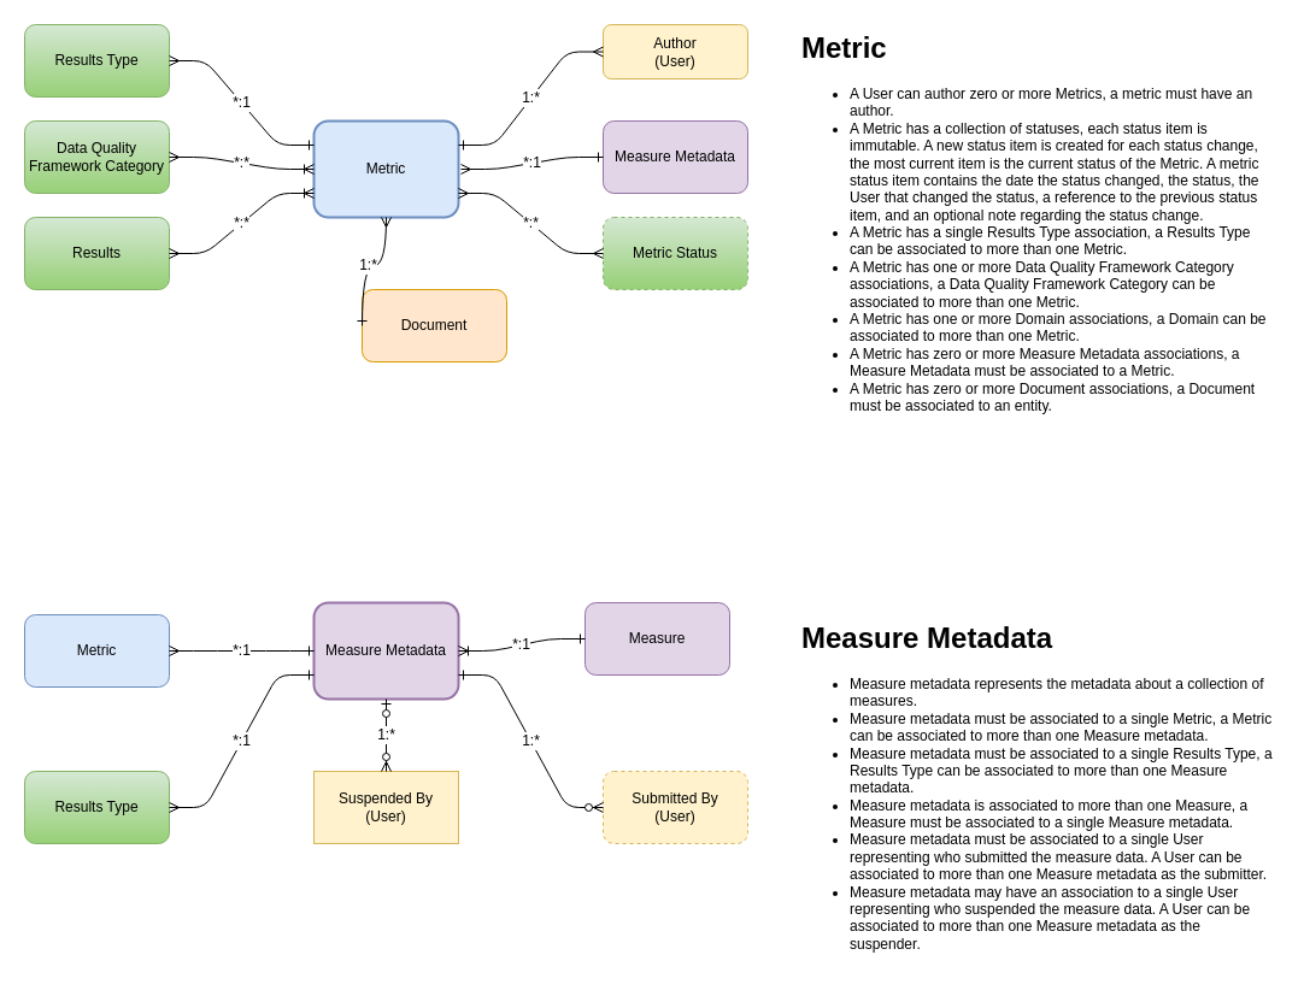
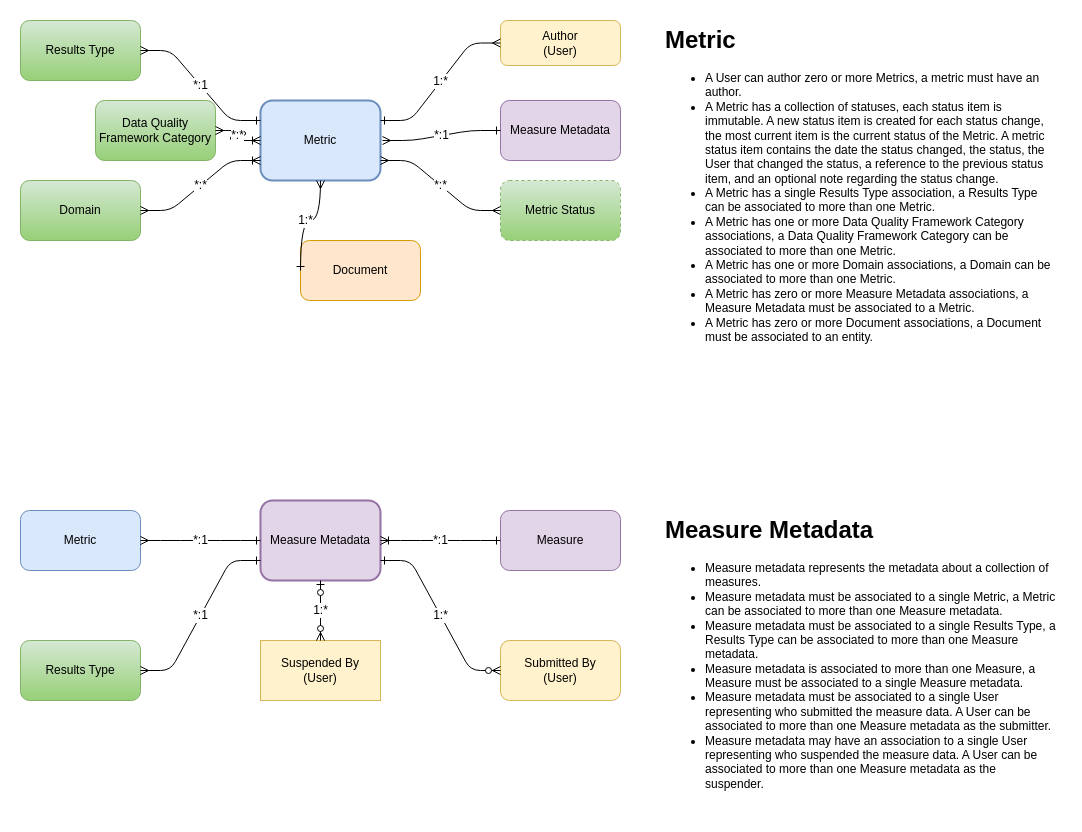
- <mxCell id="4" value="Data Quality Framework Category" style="rounded=1;whiteSpace=wrap;html=1;gradientColor=#97d077;fillColor=#d5e8d4;strokeColor=#82b366;" parent="1" vertex="1"><mxGeometry x="20" y="100" width="120" height="60" as="geometry" /></mxCell>
+ <mxCell id="4" value="Data Quality Framework Category" style="rounded=1;whiteSpace=wrap;html=1;gradientColor=#97d077;fillColor=#d5e8d4;strokeColor=#82b366;" parent="1" vertex="1"><mxGeometry x="95" y="100" width="120" height="60" as="geometry" /></mxCell>
- <mxCell id="5" value="Results" style="rounded=1;whiteSpace=wrap;html=1;gradientColor=#97d077;fillColor=#d5e8d4;strokeColor=#82b366;" parent="1" vertex="1"><mxGeometry x="20" y="180" width="120" height="60" as="geometry" /></mxCell>
+ <mxCell id="5" value="Domain" style="rounded=1;whiteSpace=wrap;html=1;gradientColor=#97d077;fillColor=#d5e8d4;strokeColor=#82b366;" parent="1" vertex="1"><mxGeometry x="20" y="180" width="120" height="60" as="geometry" /></mxCell>
- <mxCell id="18" value="Measure" style="rounded=1;whiteSpace=wrap;html=1;fillColor=#e1d5e7;strokeColor=#9673a6;" parent="1" vertex="1"><mxGeometry x="485" y="500" width="120" height="60" as="geometry" /></mxCell>
+ <mxCell id="18" value="Measure" style="rounded=1;whiteSpace=wrap;html=1;fillColor=#e1d5e7;strokeColor=#9673a6;" parent="1" vertex="1"><mxGeometry x="500" y="510" width="120" height="60" as="geometry" /></mxCell>
- <mxCell id="20" value="Submitted By&lt;br&gt;(User)" style="rounded=1;whiteSpace=wrap;html=1;fillColor=#fff2cc;strokeColor=#d6b656;dashed=1;" parent="1" vertex="1"><mxGeometry x="500" y="640" width="120" height="60" as="geometry" /></mxCell>
+ <mxCell id="20" value="Submitted By&lt;br&gt;(User)" style="rounded=1;whiteSpace=wrap;html=1;fillColor=#fff2cc;strokeColor=#d6b656;" parent="1" vertex="1"><mxGeometry x="500" y="640" width="120" height="60" as="geometry" /></mxCell>
